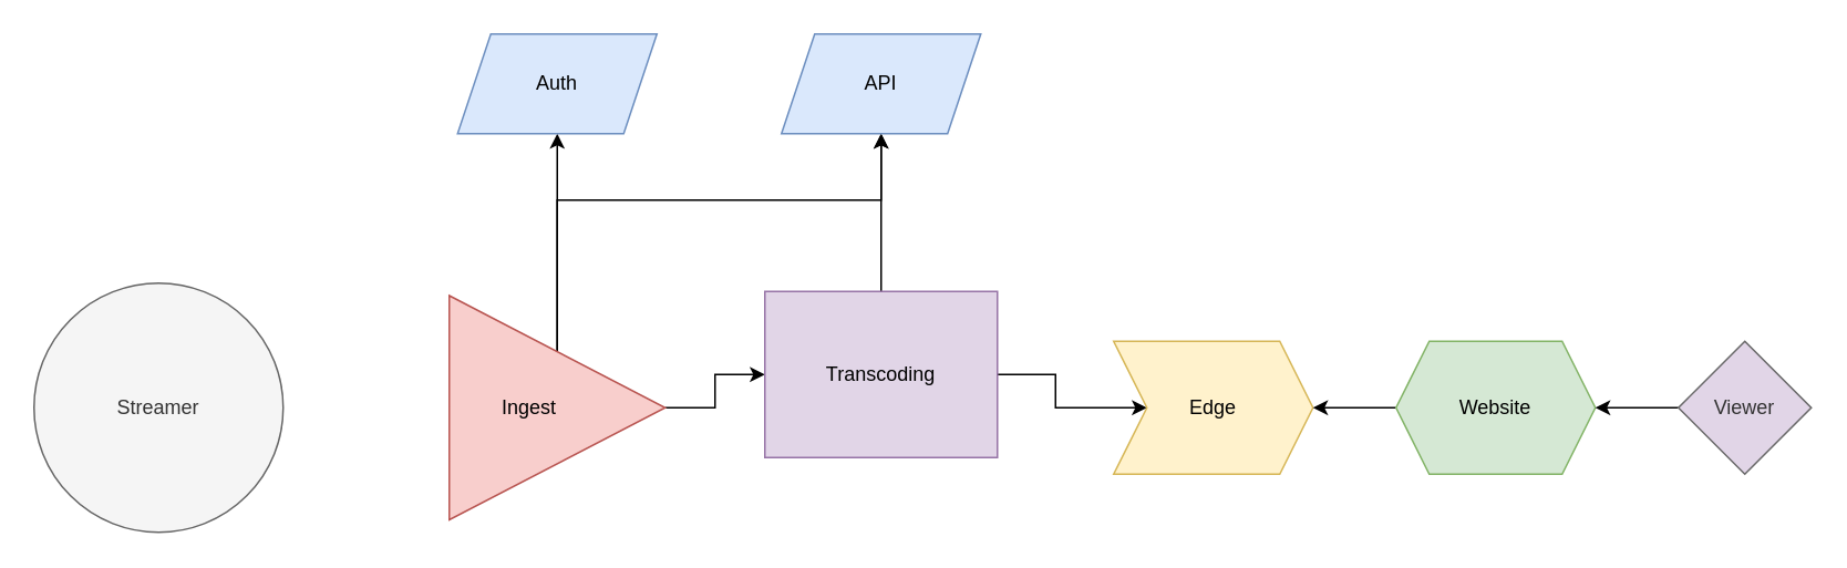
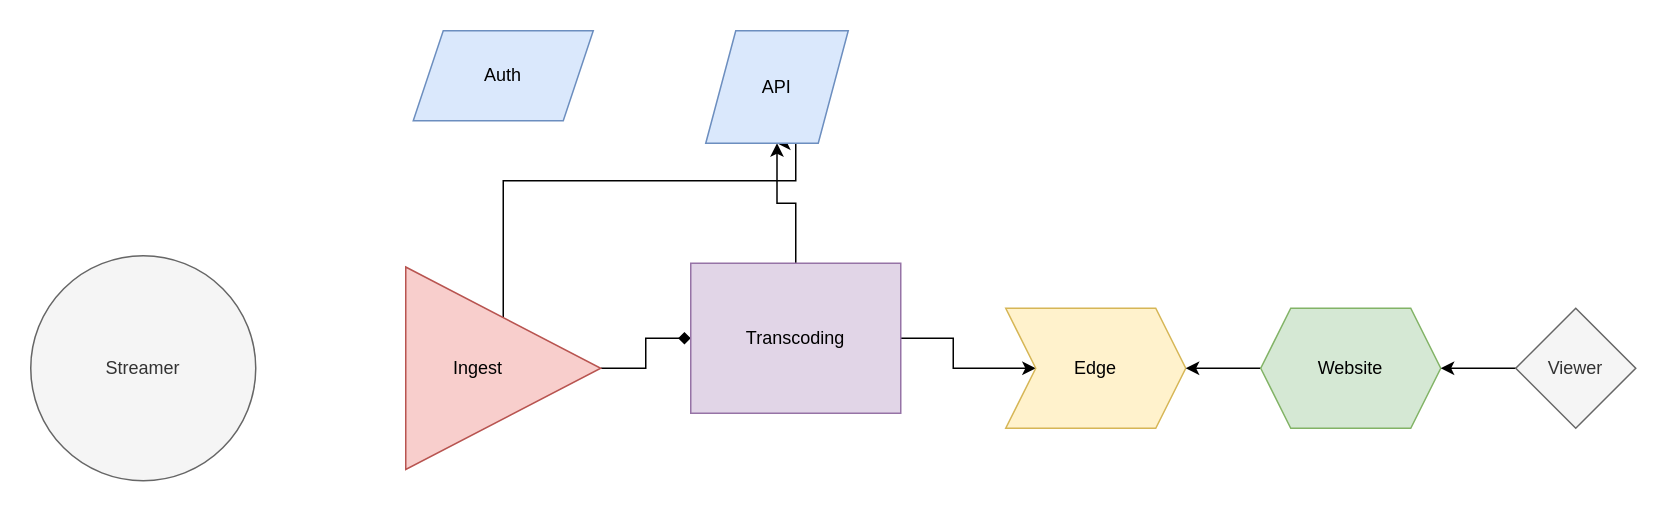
- <mxCell id="11" value="API" style="shape=parallelogram;perimeter=parallelogramPerimeter;whiteSpace=wrap;html=1;fixedSize=1;fillColor=#dae8fc;strokeColor=#6c8ebf;" vertex="1" parent="1"><mxGeometry x="470" y="20" width="120" height="60" as="geometry" /></mxCell>
+ <mxCell id="11" value="API" style="shape=parallelogram;perimeter=parallelogramPerimeter;whiteSpace=wrap;html=1;fixedSize=1;fillColor=#dae8fc;strokeColor=#6c8ebf;" vertex="1" parent="1"><mxGeometry x="470" y="20" width="95" height="75" as="geometry" /></mxCell>
- <mxCell id="3" style="edgeStyle=orthogonalEdgeStyle;rounded=0;orthogonalLoop=1;jettySize=auto;html=1;entryX=0.5;entryY=1;entryDx=0;entryDy=0;" edge="1" parent="1" source="6" target="7"><mxGeometry relative="1" as="geometry" /></mxCell>
- <mxCell id="4" style="edgeStyle=orthogonalEdgeStyle;rounded=0;orthogonalLoop=1;jettySize=auto;html=1;entryX=0;entryY=0.5;entryDx=0;entryDy=0;" edge="1" parent="1" source="6" target="10"><mxGeometry relative="1" as="geometry" /></mxCell>
+ <mxCell id="4" style="edgeStyle=orthogonalEdgeStyle;rounded=0;orthogonalLoop=1;jettySize=auto;html=1;entryX=0;entryY=0.5;entryDx=0;entryDy=0;endArrow=diamond;" edge="1" parent="1" source="6" target="10"><mxGeometry relative="1" as="geometry" /></mxCell>
- <mxCell id="16" value="Viewer" style="rhombus;whiteSpace=wrap;html=1;fillColor=#e1d5e7;fontColor=#333333;strokeColor=#666666;" vertex="1" parent="1"><mxGeometry x="1010" y="205" width="80" height="80" as="geometry" /></mxCell>
+ <mxCell id="16" value="Viewer" style="rhombus;whiteSpace=wrap;html=1;fillColor=#f5f5f5;fontColor=#333333;strokeColor=#666666;" vertex="1" parent="1"><mxGeometry x="1010" y="205" width="80" height="80" as="geometry" /></mxCell>
